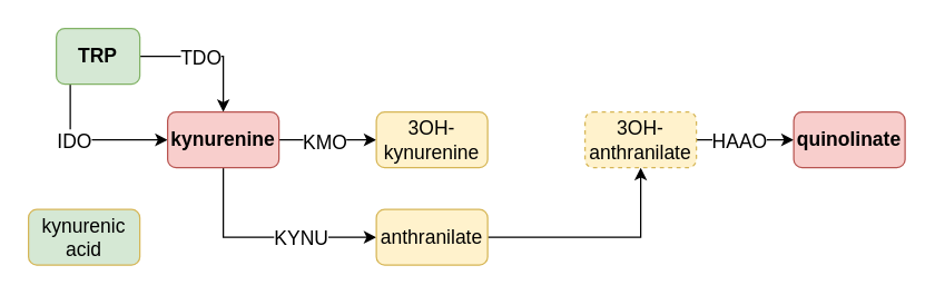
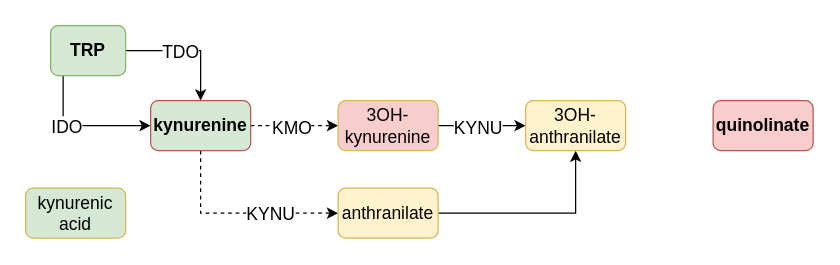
- <mxCell id="11" value="kynurenine" style="rounded=1;whiteSpace=wrap;html=1;fontSize=14;fontStyle=1;fillColor=#f8cecc;strokeColor=#b85450;" vertex="1" parent="1"><mxGeometry x="120" y="80" width="80" height="40" as="geometry" /></mxCell>
+ <mxCell id="11" value="kynurenine" style="rounded=1;whiteSpace=wrap;html=1;fontSize=14;fontStyle=1;fillColor=#d5e8d4;strokeColor=#b85450;" vertex="1" parent="1"><mxGeometry x="120" y="80" width="80" height="40" as="geometry" /></mxCell>
- <mxCell id="7" style="edgeStyle=orthogonalEdgeStyle;rounded=0;orthogonalLoop=1;jettySize=auto;html=1;exitX=1;exitY=0.5;exitDx=0;exitDy=0;fontSize=14;" edge="1" parent="1" source="11" target="15"><mxGeometry relative="1" as="geometry" /></mxCell>
+ <mxCell id="7" style="edgeStyle=orthogonalEdgeStyle;rounded=0;orthogonalLoop=1;jettySize=auto;html=1;exitX=1;exitY=0.5;exitDx=0;exitDy=0;fontSize=14;dashed=1;" edge="1" parent="1" source="11" target="15"><mxGeometry relative="1" as="geometry" /></mxCell>
- <mxCell id="15" value="3OH-kynurenine" style="rounded=1;whiteSpace=wrap;html=1;fontSize=14;fillColor=#fff2cc;strokeColor=#d6b656;" vertex="1" parent="1"><mxGeometry x="270" y="80" width="80" height="40" as="geometry" /></mxCell>
+ <mxCell id="15" value="3OH-kynurenine" style="rounded=1;whiteSpace=wrap;html=1;fontSize=14;fillColor=#f8cecc;strokeColor=#d6b656;" vertex="1" parent="1"><mxGeometry x="270" y="80" width="80" height="40" as="geometry" /></mxCell>
+ <mxCell id="13" style="edgeStyle=orthogonalEdgeStyle;rounded=0;orthogonalLoop=1;jettySize=auto;html=1;exitX=1;exitY=0.5;exitDx=0;exitDy=0;entryX=0;entryY=0.5;entryDx=0;entryDy=0;fontSize=14;" edge="1" parent="1" source="15" target="20"><mxGeometry relative="1" as="geometry" /></mxCell>
+ <mxCell id="14" value="KYNU" style="edgeLabel;html=1;align=center;verticalAlign=middle;resizable=0;points=[];fontSize=14;" vertex="1" connectable="0" parent="13"><mxGeometry x="-0.236" y="-1" relative="1" as="geometry"><mxPoint x="4" as="offset" /></mxGeometry></mxCell>
- <mxCell id="20" value="3OH-anthranilate" style="rounded=1;whiteSpace=wrap;html=1;fontSize=14;fillColor=#fff2cc;strokeColor=#d6b656;dashed=1;" vertex="1" parent="1"><mxGeometry x="420" y="80" width="80" height="40" as="geometry" /></mxCell>
+ <mxCell id="20" value="3OH-anthranilate" style="rounded=1;whiteSpace=wrap;html=1;fontSize=14;fillColor=#fff2cc;strokeColor=#d6b656;" vertex="1" parent="1"><mxGeometry x="420" y="80" width="80" height="40" as="geometry" /></mxCell>
- <mxCell id="18" style="edgeStyle=orthogonalEdgeStyle;rounded=0;orthogonalLoop=1;jettySize=auto;html=1;exitX=1;exitY=0.5;exitDx=0;exitDy=0;entryX=0;entryY=0.5;entryDx=0;entryDy=0;fontSize=14;" edge="1" parent="1" source="20" target="21"><mxGeometry relative="1" as="geometry" /></mxCell>
- <mxCell id="19" value="HAAO" style="edgeLabel;html=1;align=center;verticalAlign=middle;resizable=0;points=[];fontSize=14;" vertex="1" connectable="0" parent="18"><mxGeometry x="-0.273" relative="1" as="geometry"><mxPoint x="5" as="offset" /></mxGeometry></mxCell>
- <mxCell id="9" style="edgeStyle=orthogonalEdgeStyle;rounded=0;orthogonalLoop=1;jettySize=auto;html=1;exitX=0.5;exitY=1;exitDx=0;exitDy=0;entryX=0;entryY=0.5;entryDx=0;entryDy=0;fontSize=14;" edge="1" parent="1" source="11" target="17"><mxGeometry relative="1" as="geometry" /></mxCell>
+ <mxCell id="9" style="edgeStyle=orthogonalEdgeStyle;rounded=0;orthogonalLoop=1;jettySize=auto;html=1;exitX=0.5;exitY=1;exitDx=0;exitDy=0;entryX=0;entryY=0.5;entryDx=0;entryDy=0;fontSize=14;dashed=1;" edge="1" parent="1" source="11" target="17"><mxGeometry relative="1" as="geometry" /></mxCell>
